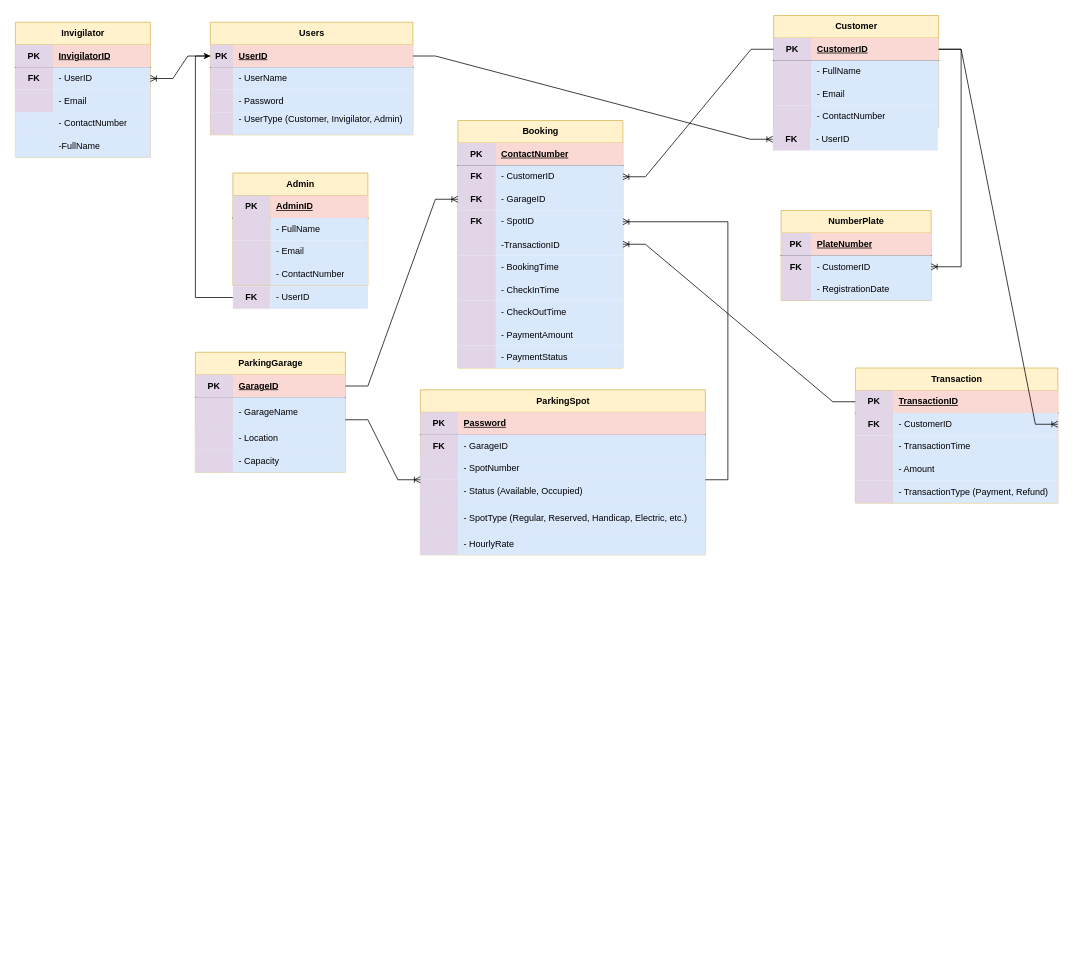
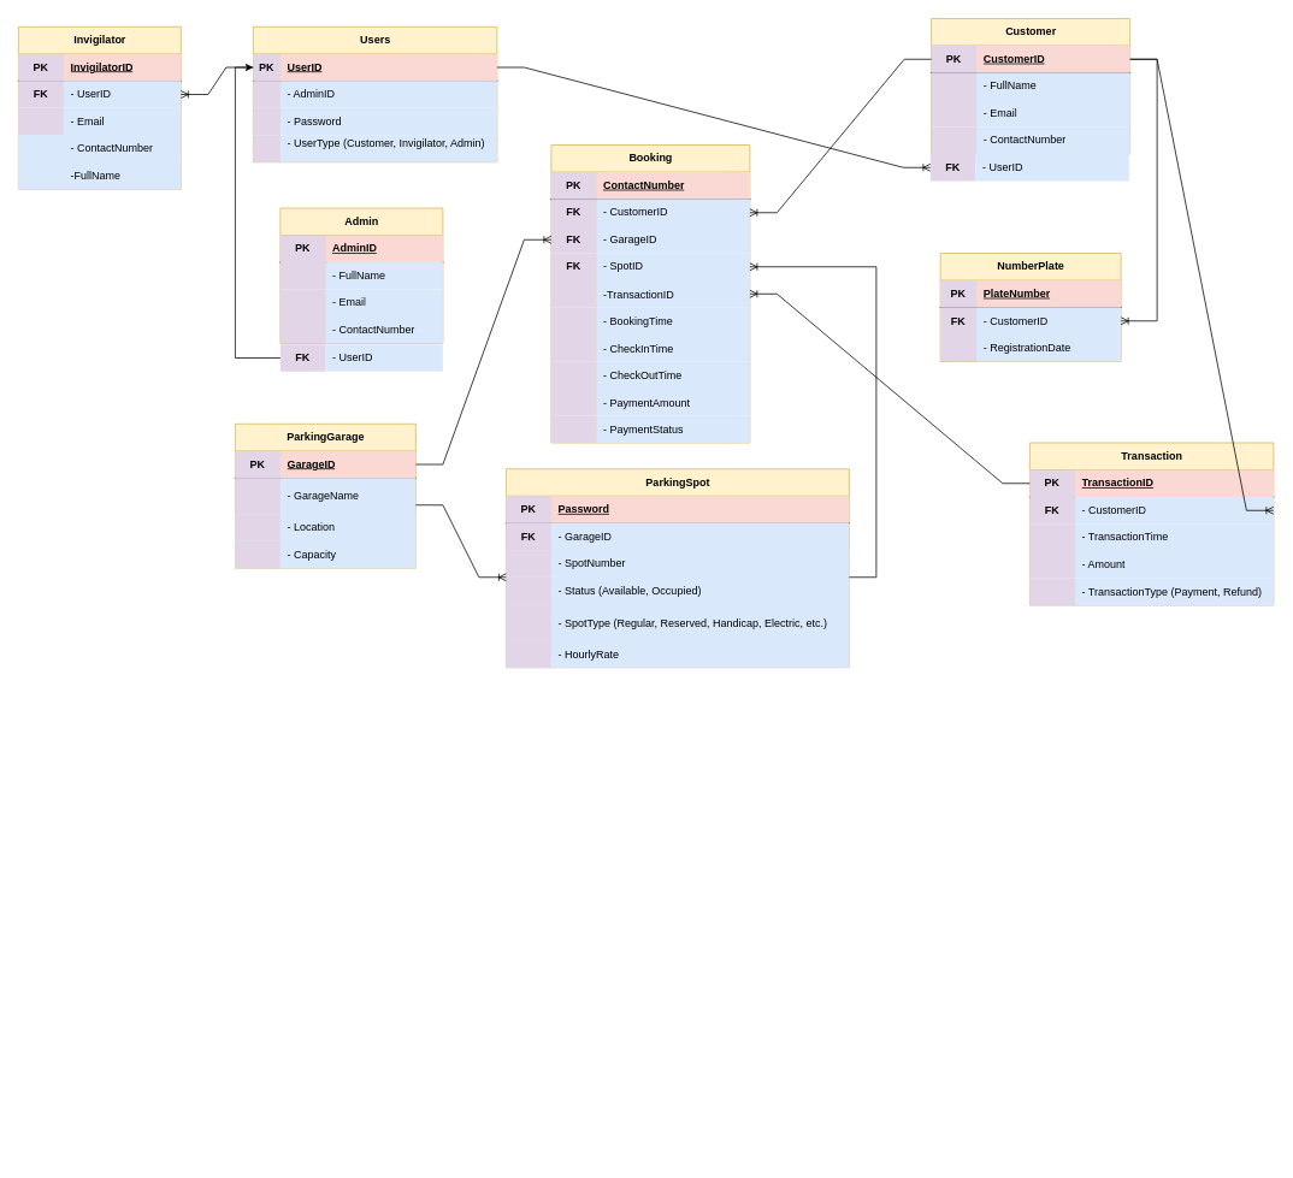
- <mxCell id="8" value="- UserName" style="shape=partialRectangle;connectable=0;fillColor=#dae8fc;top=0;left=0;bottom=0;right=0;align=left;spacingLeft=6;overflow=hidden;whiteSpace=wrap;html=1;strokeColor=#6c8ebf;" parent="6" vertex="1"><mxGeometry x="30" width="240" height="30" as="geometry"><mxRectangle width="240" height="30" as="alternateBounds" /></mxGeometry></mxCell>
+ <mxCell id="8" value="- AdminID" style="shape=partialRectangle;connectable=0;fillColor=#dae8fc;top=0;left=0;bottom=0;right=0;align=left;spacingLeft=6;overflow=hidden;whiteSpace=wrap;html=1;strokeColor=#6c8ebf;" parent="6" vertex="1"><mxGeometry x="30" width="240" height="30" as="geometry"><mxRectangle width="240" height="30" as="alternateBounds" /></mxGeometry></mxCell>
